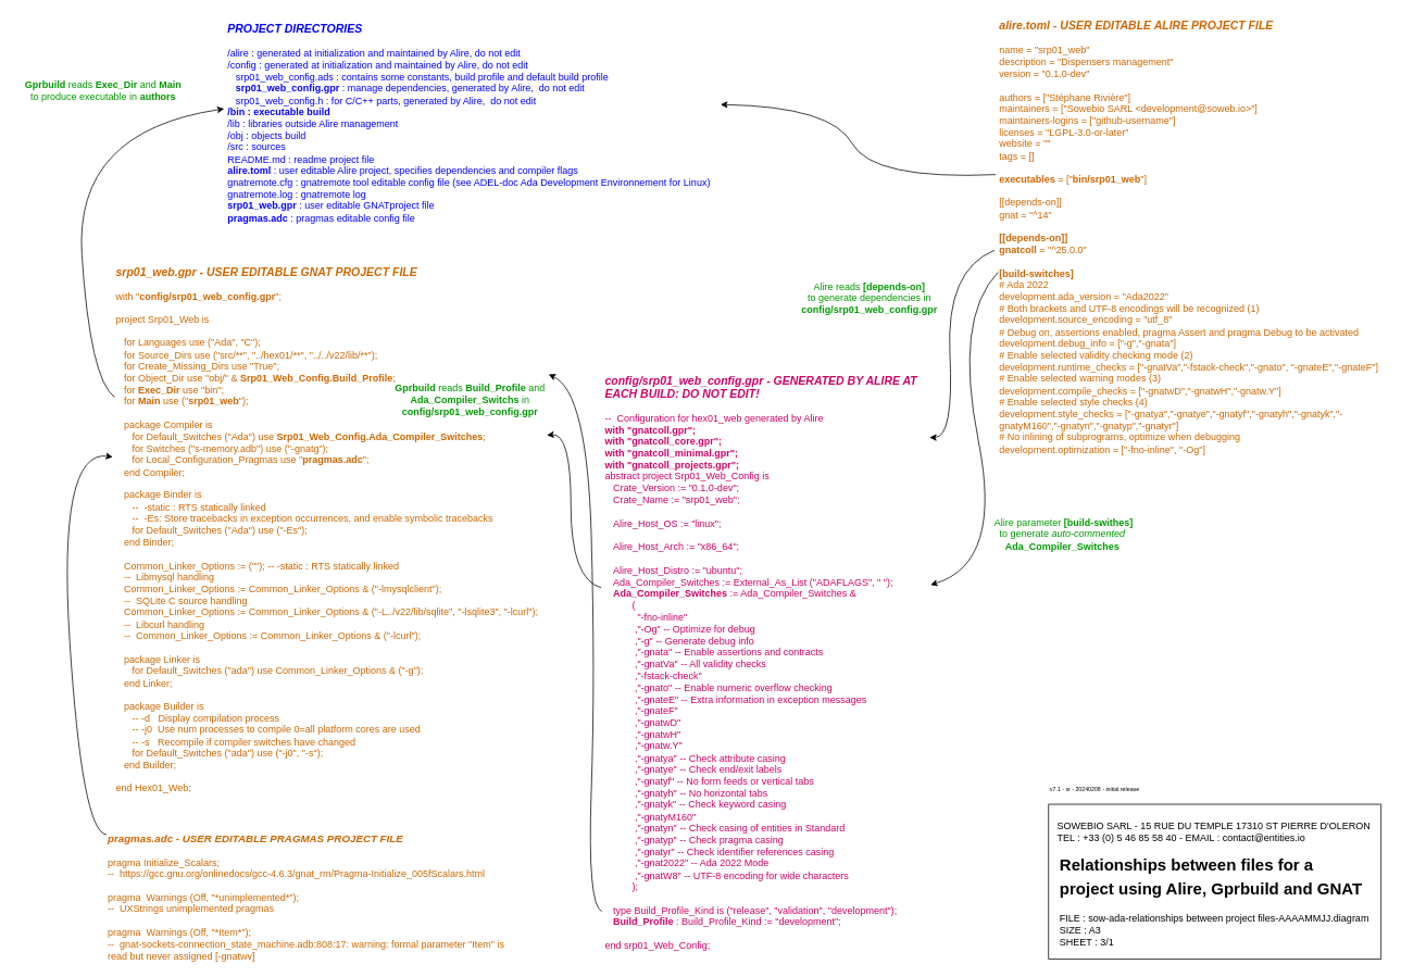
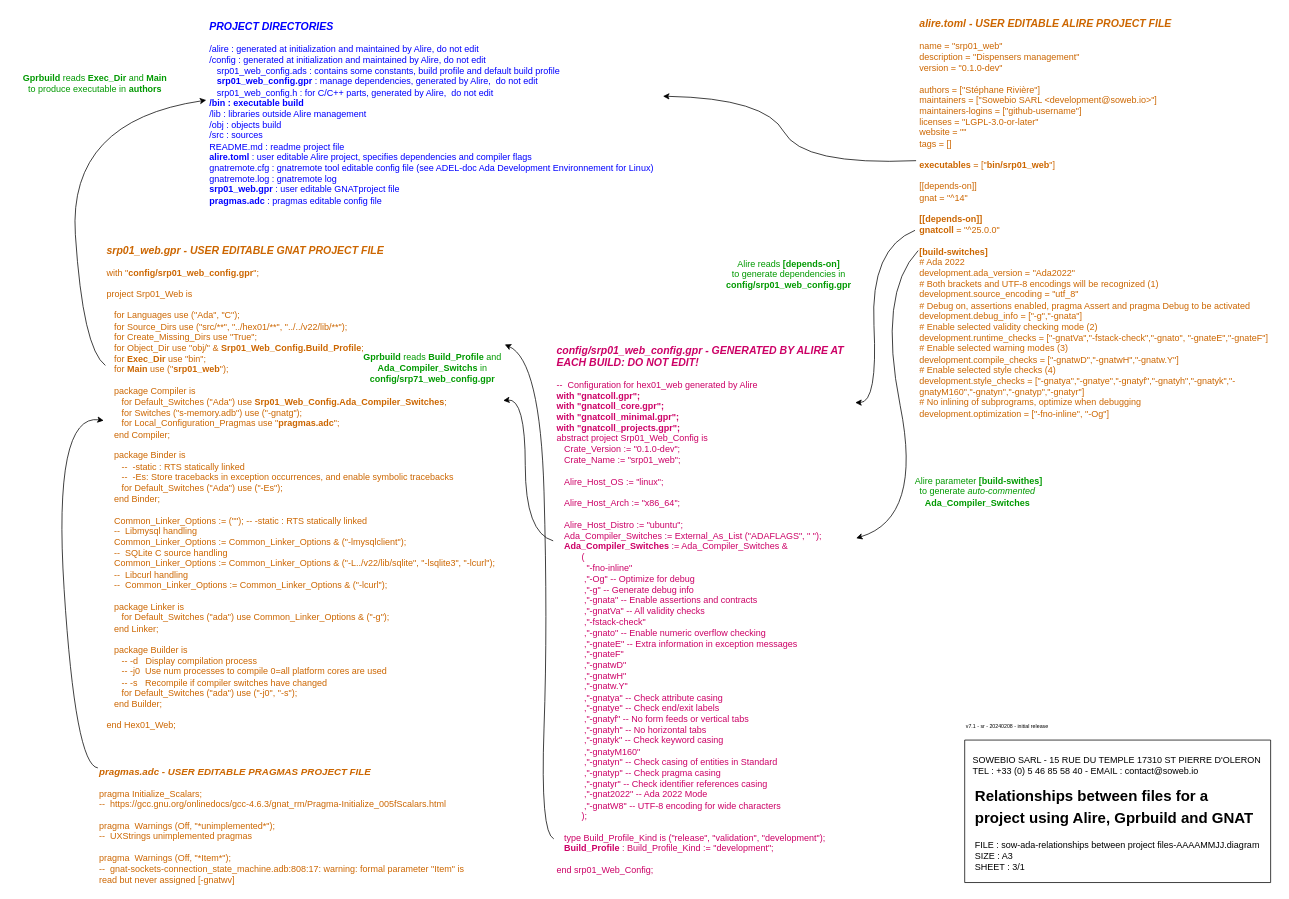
- <mxCell id="18" value="Alire reads &lt;b&gt;[depends-on] &lt;/b&gt;to&amp;nbsp;generate dependencies in &lt;b&gt;config/srp01_web_config.gpr&lt;/b&gt;" style="text;html=1;strokeColor=none;fillColor=none;align=center;verticalAlign=middle;whiteSpace=wrap;rounded=0;fontColor=#009900;" parent="1" vertex="1"><mxGeometry x="980" y="340" width="173" height="50" as="geometry" /></mxCell>
+ <mxCell id="18" value="Alire reads &lt;b&gt;[depends-on] &lt;/b&gt;to&amp;nbsp;generate dependencies in &lt;b&gt;config/srp01_web_config.gpr&lt;/b&gt;" style="text;html=1;strokeColor=none;fillColor=none;align=center;verticalAlign=middle;whiteSpace=wrap;rounded=0;fontColor=#009900;" parent="1" vertex="1"><mxGeometry x="965" y="340" width="173" height="50" as="geometry" /></mxCell>
- <mxCell id="19" value="&lt;b&gt;Gprbuild&lt;/b&gt; reads &lt;b&gt;Build_Profile&lt;/b&gt; and &lt;b&gt;Ada_Compiler_Switchs&lt;/b&gt; in &lt;b&gt;config/srp01_web_config.gpr&lt;/b&gt;" style="text;html=1;align=center;verticalAlign=middle;whiteSpace=wrap;rounded=0;fontColor=#009900;" parent="1" vertex="1"><mxGeometry x="470" y="460" width="213" height="60" as="geometry" /></mxCell>
+ <mxCell id="19" value="&lt;b&gt;Gprbuild&lt;/b&gt; reads &lt;b&gt;Build_Profile&lt;/b&gt; and &lt;b&gt;Ada_Compiler_Switchs&lt;/b&gt; in &lt;b&gt;config/srp71_web_config.gpr&lt;/b&gt;" style="text;html=1;align=center;verticalAlign=middle;whiteSpace=wrap;rounded=0;fontColor=#009900;" parent="1" vertex="1"><mxGeometry x="470" y="460" width="213" height="60" as="geometry" /></mxCell>
- <mxCell id="4" value="SOWEBIO SARL - 15 RUE DU TEMPLE 17310 ST PIERRE D'OLERON&lt;br&gt;TEL : +33 (0) 5 46 85 58 40 - EMAIL : contact@entities.io" style="text;html=1;strokeColor=none;fillColor=none;align=left;verticalAlign=middle;whiteSpace=wrap;rounded=0;" parent="2" vertex="1"><mxGeometry x="9" y="14" width="402" height="40" as="geometry" /></mxCell>
+ <mxCell id="4" value="SOWEBIO SARL - 15 RUE DU TEMPLE 17310 ST PIERRE D'OLERON&lt;br&gt;TEL : +33 (0) 5 46 85 58 40 - EMAIL : contact@soweb.io" style="text;html=1;strokeColor=none;fillColor=none;align=left;verticalAlign=middle;whiteSpace=wrap;rounded=0;" parent="2" vertex="1"><mxGeometry x="9" y="14" width="402" height="40" as="geometry" /></mxCell>
